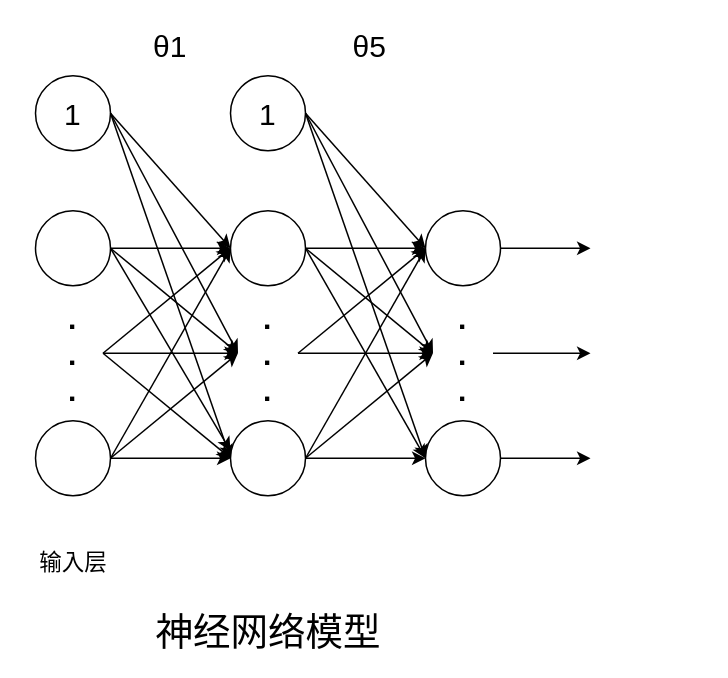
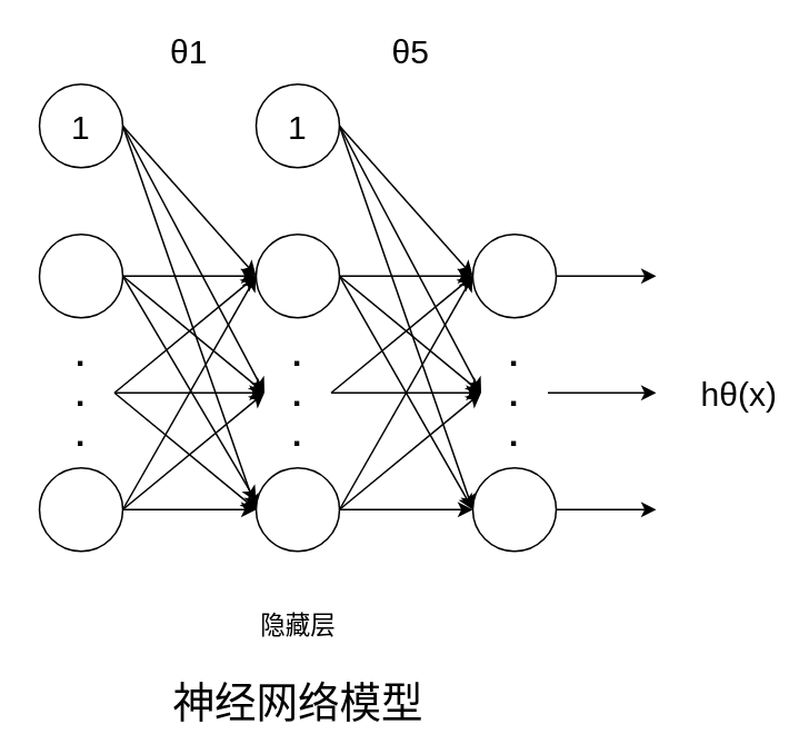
+ <mxCell id="41" value="&lt;font style=&quot;font-size: 20px&quot;&gt;h&lt;font style=&quot;font-size: 20px&quot;&gt;θ&lt;/font&gt;(x)&lt;/font&gt;" style="text;html=1;strokeColor=none;fillColor=none;align=center;verticalAlign=middle;whiteSpace=wrap;rounded=0;" vertex="1" parent="1"><mxGeometry x="423" y="225" width="40" height="20" as="geometry" /></mxCell>
- <mxCell id="36" value="&lt;font style=&quot;font-size: 15px&quot;&gt;输入层&lt;/font&gt;" style="text;html=1;strokeColor=none;fillColor=none;align=center;verticalAlign=middle;whiteSpace=wrap;rounded=0;" vertex="1" parent="1"><mxGeometry x="20.5" y="364" width="55" height="20" as="geometry" /></mxCell>
+ <mxCell id="37" value="&lt;font style=&quot;font-size: 15px&quot;&gt;隐藏层&lt;/font&gt;" style="text;html=1;strokeColor=none;fillColor=none;align=center;verticalAlign=middle;whiteSpace=wrap;rounded=0;" vertex="1" parent="1"><mxGeometry x="150.5" y="364" width="55" height="20" as="geometry" /></mxCell>
